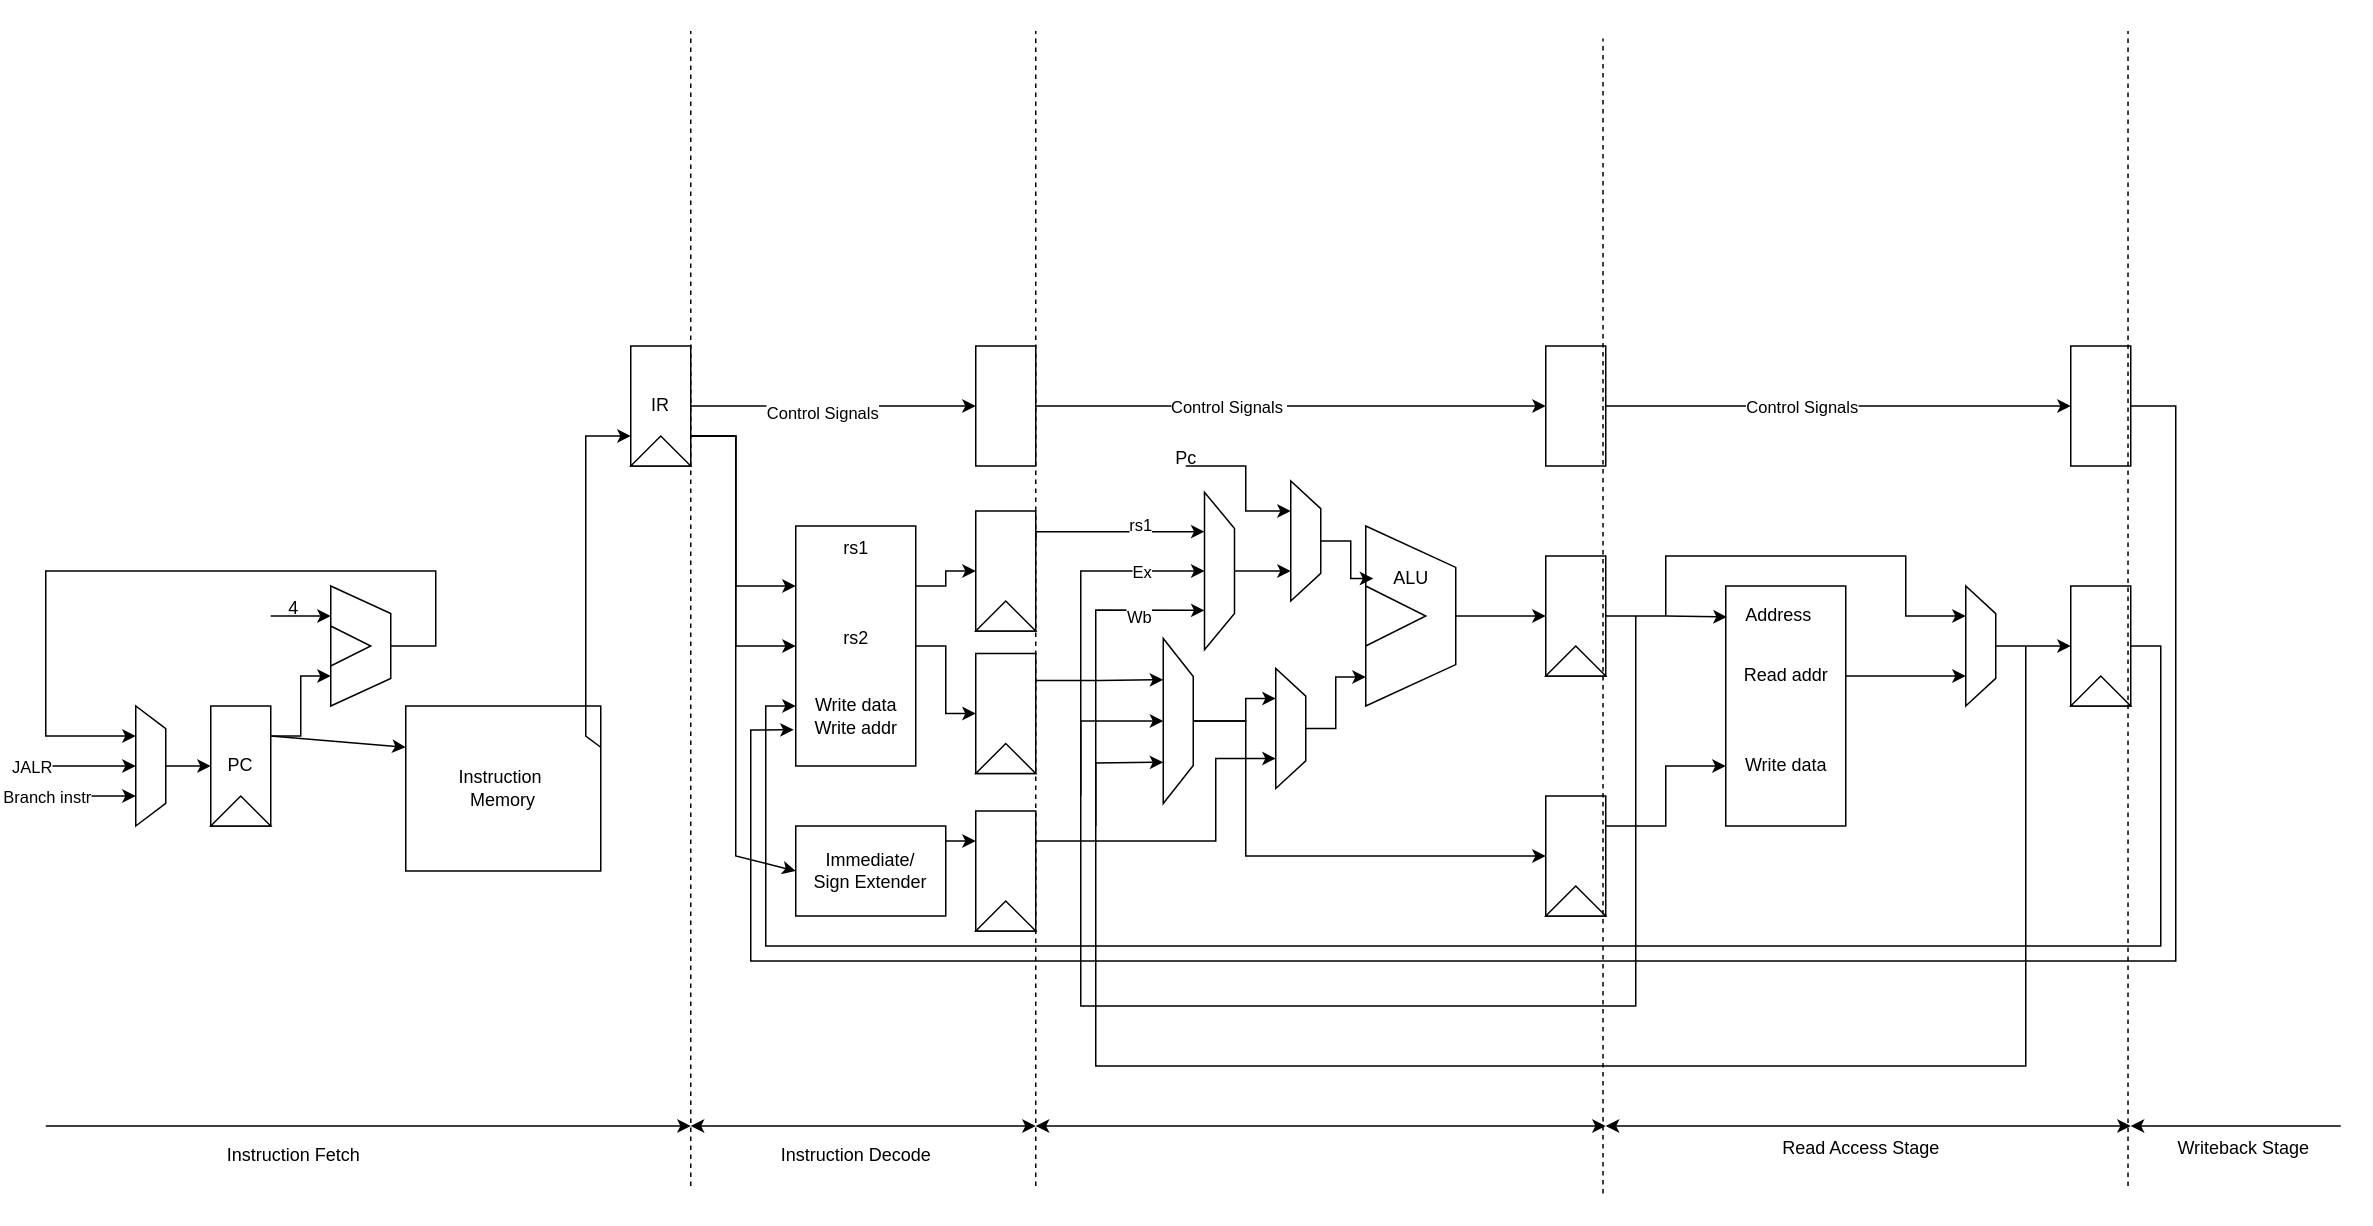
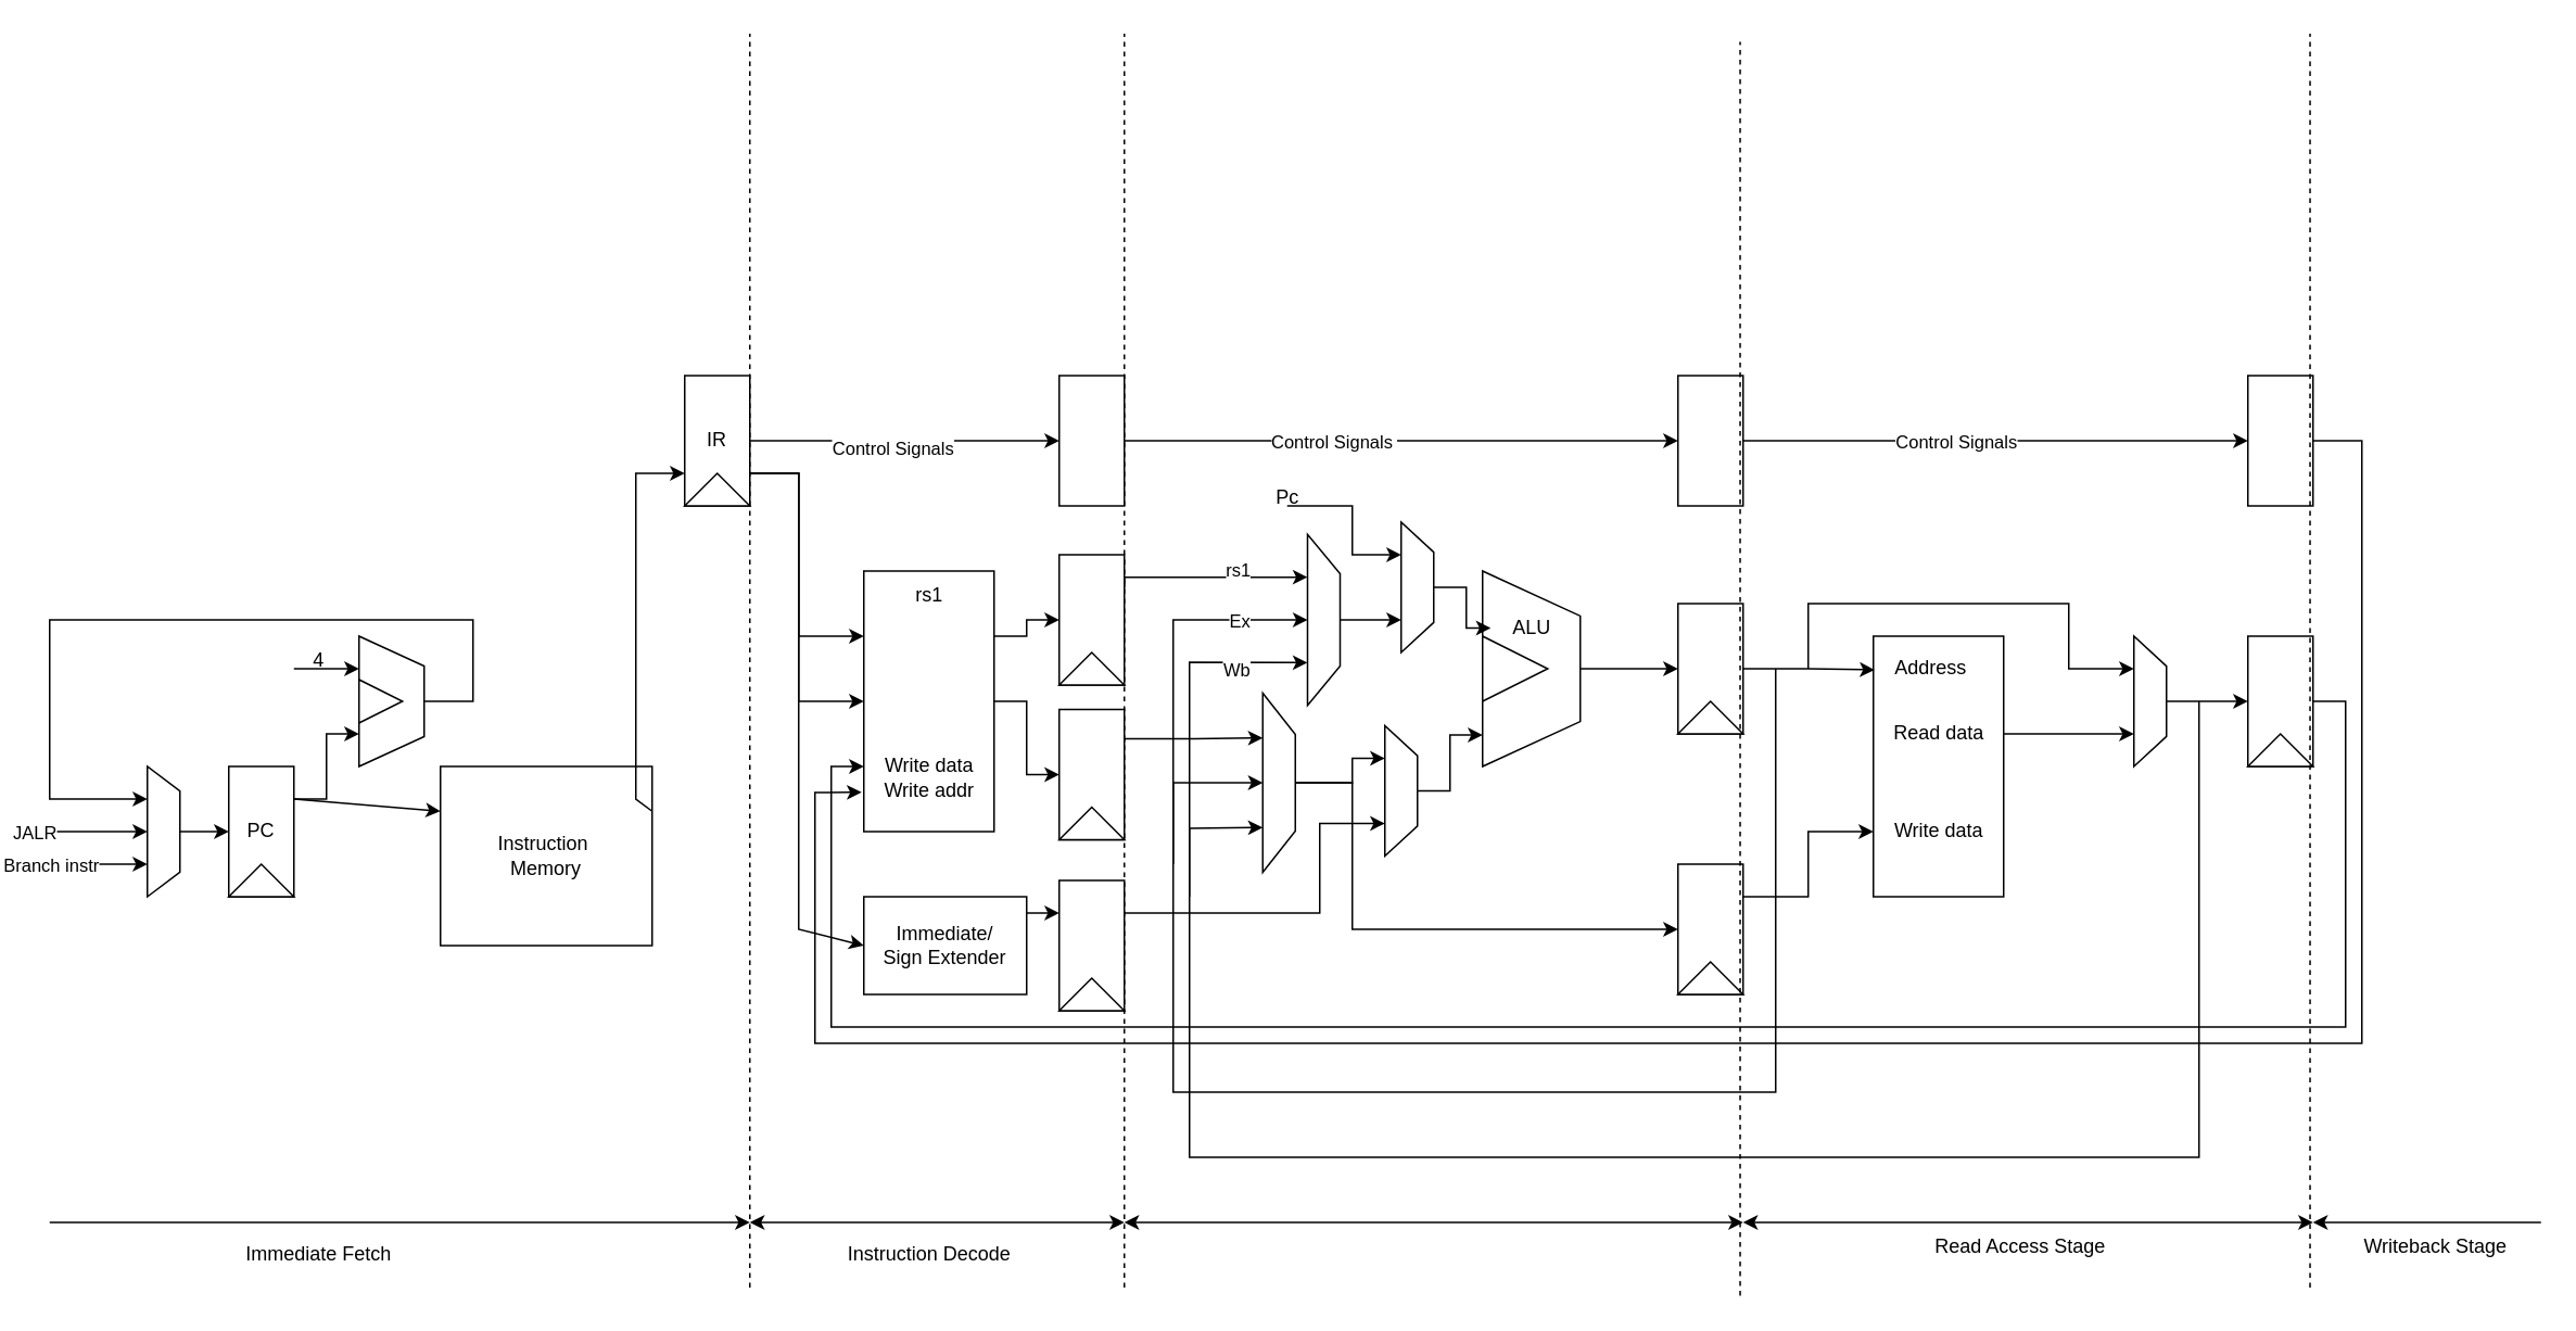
- <mxCell id="24" value="rs2" style="text;html=1;align=center;verticalAlign=middle;resizable=0;points=[];autosize=1;strokeColor=none;fillColor=none;" parent="1" vertex="1"><mxGeometry x="550" y="410" width="40" height="30" as="geometry" /></mxCell>
- <mxCell id="45" value="Read addr" style="text;html=1;align=center;verticalAlign=middle;resizable=0;points=[];autosize=1;strokeColor=none;fillColor=none;" vertex="1" parent="1"><mxGeometry x="1150" y="435" width="80" height="30" as="geometry" /></mxCell>
+ <mxCell id="45" value="Read data" style="text;html=1;align=center;verticalAlign=middle;resizable=0;points=[];autosize=1;strokeColor=none;fillColor=none;" vertex="1" parent="1"><mxGeometry x="1150" y="435" width="80" height="30" as="geometry" /></mxCell>
- <mxCell id="113" value="Instruction Fetch" style="text;html=1;align=center;verticalAlign=middle;resizable=0;points=[];autosize=1;strokeColor=none;fillColor=none;" vertex="1" parent="1"><mxGeometry x="140" y="755" width="110" height="30" as="geometry" /></mxCell>
+ <mxCell id="113" value="Immediate Fetch" style="text;html=1;align=center;verticalAlign=middle;resizable=0;points=[];autosize=1;strokeColor=none;fillColor=none;" vertex="1" parent="1"><mxGeometry x="140" y="755" width="110" height="30" as="geometry" /></mxCell>
